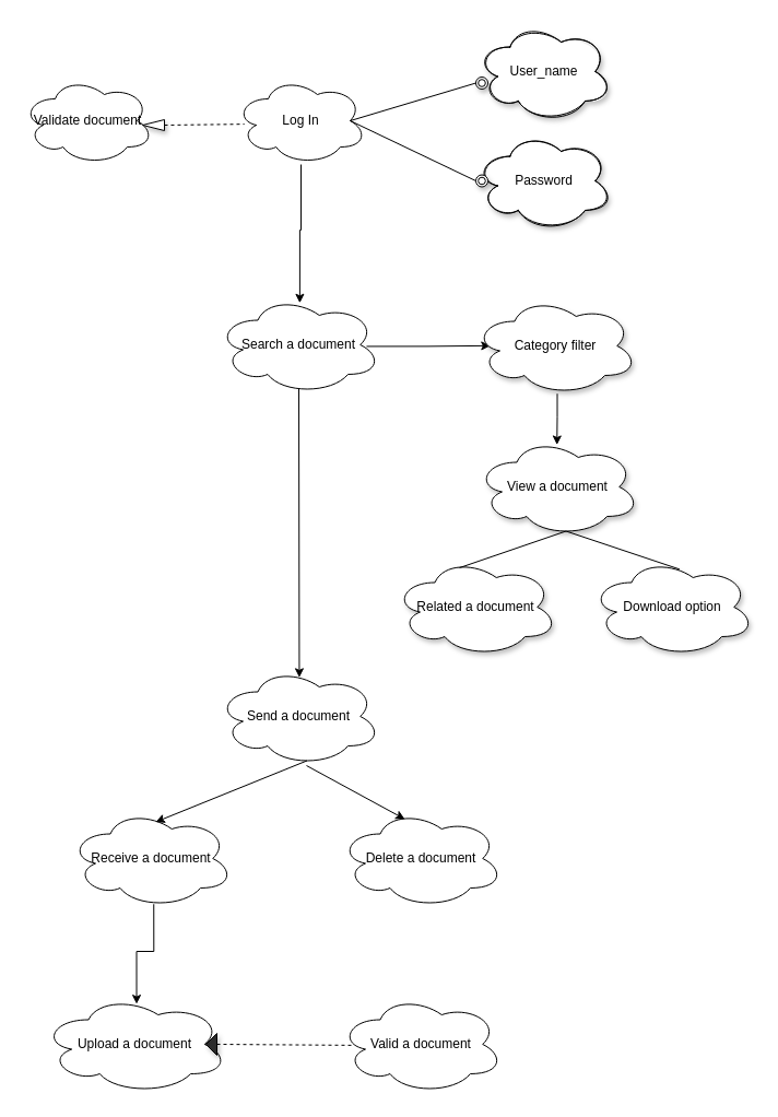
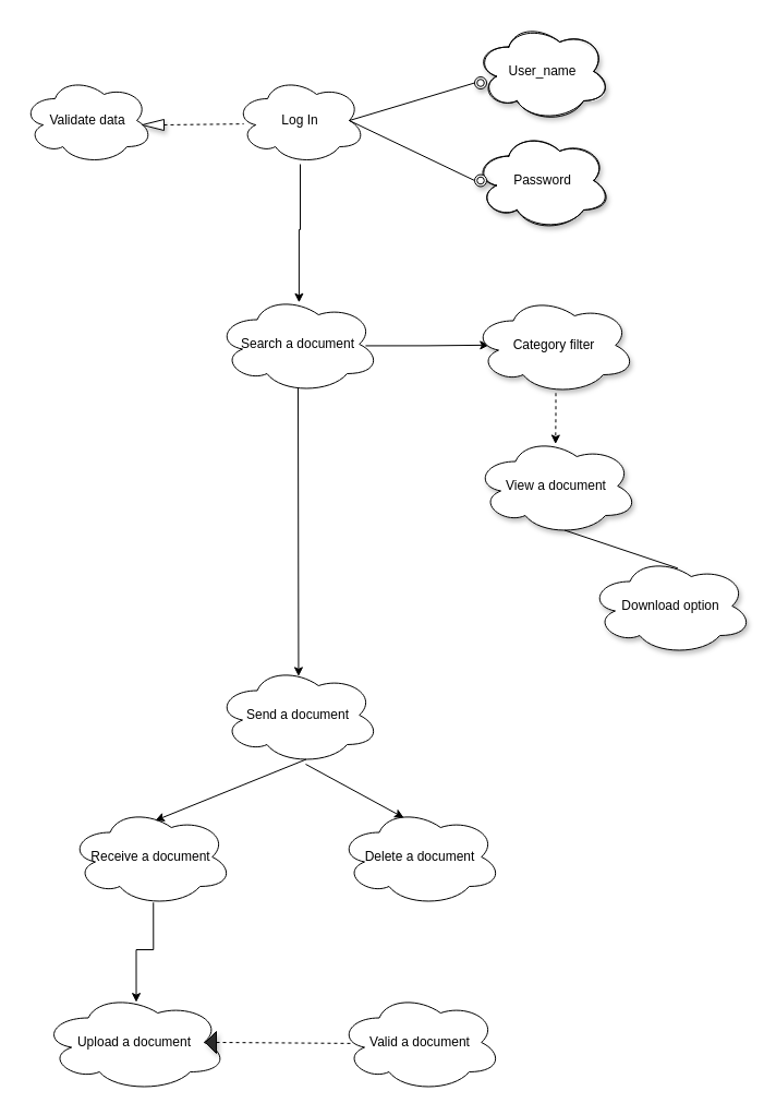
- <mxCell id="15" value="Validate document" style="ellipse;shape=cloud;whiteSpace=wrap;html=1;shadow=0;" parent="1" vertex="1"><mxGeometry x="20" y="70" width="120" height="80" as="geometry" /></mxCell>
+ <mxCell id="15" value="Validate data" style="ellipse;shape=cloud;whiteSpace=wrap;html=1;shadow=0;" parent="1" vertex="1"><mxGeometry x="20" y="70" width="120" height="80" as="geometry" /></mxCell>
- <mxCell id="18" style="edgeStyle=orthogonalEdgeStyle;rounded=0;orthogonalLoop=1;jettySize=auto;html=1;entryX=0.495;entryY=0.072;entryDx=0;entryDy=0;entryPerimeter=0;exitX=0.51;exitY=0.986;exitDx=0;exitDy=0;exitPerimeter=0;" parent="1" source="19" target="7" edge="1"><mxGeometry relative="1" as="geometry" /></mxCell>
+ <mxCell id="18" style="edgeStyle=orthogonalEdgeStyle;rounded=0;orthogonalLoop=1;jettySize=auto;html=1;entryX=0.495;entryY=0.072;entryDx=0;entryDy=0;entryPerimeter=0;exitX=0.51;exitY=0.986;exitDx=0;exitDy=0;exitPerimeter=0;dashed=1;" parent="1" source="19" target="7" edge="1"><mxGeometry relative="1" as="geometry" /></mxCell>
- <mxCell id="28" value="" style="endArrow=none;html=1;entryX=0.55;entryY=0.95;entryDx=0;entryDy=0;entryPerimeter=0;exitX=0.4;exitY=0.1;exitDx=0;exitDy=0;exitPerimeter=0;" parent="1" source="9" target="7" edge="1"><mxGeometry width="50" height="50" relative="1" as="geometry"><mxPoint x="454" y="528" as="sourcePoint" /><mxPoint x="330" y="510" as="targetPoint" /></mxGeometry></mxCell>
- <mxCell id="9" value="Related a document" style="ellipse;shape=cloud;whiteSpace=wrap;html=1;shadow=1;" parent="1" vertex="1"><mxGeometry x="360" y="510" width="150" height="90" as="geometry" /></mxCell>
